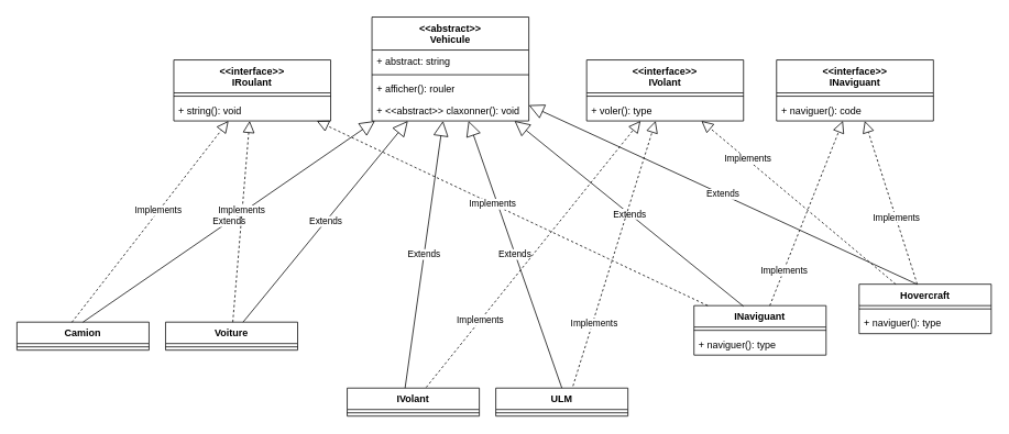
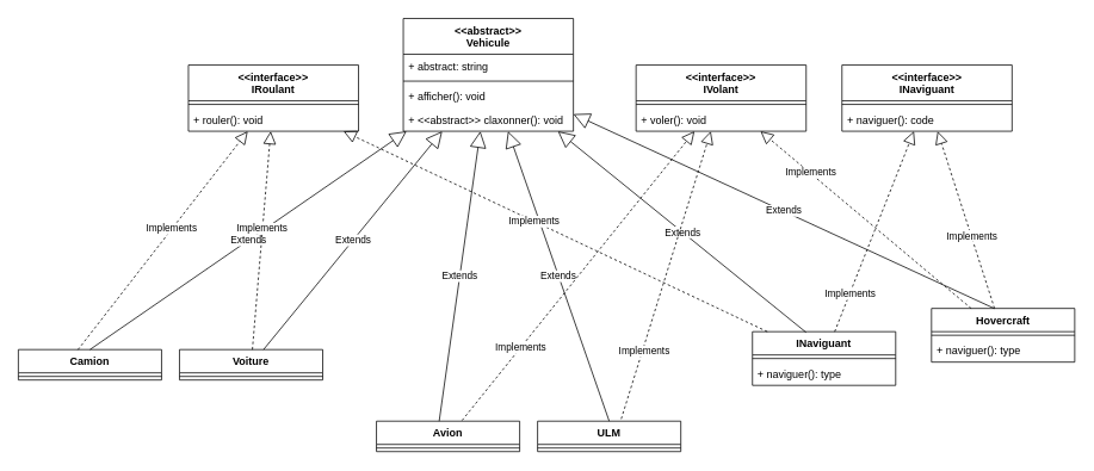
- <mxCell id="22" value="+ afficher(): rouler" style="text;strokeColor=none;fillColor=none;align=left;verticalAlign=top;spacingLeft=4;spacingRight=4;overflow=hidden;rotatable=0;points=[[0,0.5],[1,0.5]];portConstraint=eastwest;" vertex="1" parent="19"><mxGeometry y="74" width="190" height="26" as="geometry" /></mxCell>
+ <mxCell id="22" value="+ afficher(): void" style="text;strokeColor=none;fillColor=none;align=left;verticalAlign=top;spacingLeft=4;spacingRight=4;overflow=hidden;rotatable=0;points=[[0,0.5],[1,0.5]];portConstraint=eastwest;" vertex="1" parent="19"><mxGeometry y="74" width="190" height="26" as="geometry" /></mxCell>
- <mxCell id="27" value="+ string(): void" style="text;strokeColor=none;fillColor=none;align=left;verticalAlign=top;spacingLeft=4;spacingRight=4;overflow=hidden;rotatable=0;points=[[0,0.5],[1,0.5]];portConstraint=eastwest;" vertex="1" parent="25"><mxGeometry y="48" width="190" height="26" as="geometry" /></mxCell>
+ <mxCell id="27" value="+ rouler(): void" style="text;strokeColor=none;fillColor=none;align=left;verticalAlign=top;spacingLeft=4;spacingRight=4;overflow=hidden;rotatable=0;points=[[0,0.5],[1,0.5]];portConstraint=eastwest;" vertex="1" parent="25"><mxGeometry y="48" width="190" height="26" as="geometry" /></mxCell>
- <mxCell id="30" value="+ voler(): type" style="text;strokeColor=none;fillColor=none;align=left;verticalAlign=top;spacingLeft=4;spacingRight=4;overflow=hidden;rotatable=0;points=[[0,0.5],[1,0.5]];portConstraint=eastwest;" vertex="1" parent="28"><mxGeometry y="48" width="190" height="26" as="geometry" /></mxCell>
+ <mxCell id="30" value="+ voler(): void" style="text;strokeColor=none;fillColor=none;align=left;verticalAlign=top;spacingLeft=4;spacingRight=4;overflow=hidden;rotatable=0;points=[[0,0.5],[1,0.5]];portConstraint=eastwest;" vertex="1" parent="28"><mxGeometry y="48" width="190" height="26" as="geometry" /></mxCell>
- <mxCell id="2" value="IVolant" style="swimlane;fontStyle=1;align=center;verticalAlign=top;childLayout=stackLayout;horizontal=1;startSize=26;horizontalStack=0;resizeParent=1;resizeParentMax=0;resizeLast=0;collapsible=1;marginBottom=0;" vertex="1" parent="1"><mxGeometry x="420" y="470" width="160" height="34" as="geometry" /></mxCell>
+ <mxCell id="2" value="Avion" style="swimlane;fontStyle=1;align=center;verticalAlign=top;childLayout=stackLayout;horizontal=1;startSize=26;horizontalStack=0;resizeParent=1;resizeParentMax=0;resizeLast=0;collapsible=1;marginBottom=0;" vertex="1" parent="1"><mxGeometry x="420" y="470" width="160" height="34" as="geometry" /></mxCell>
